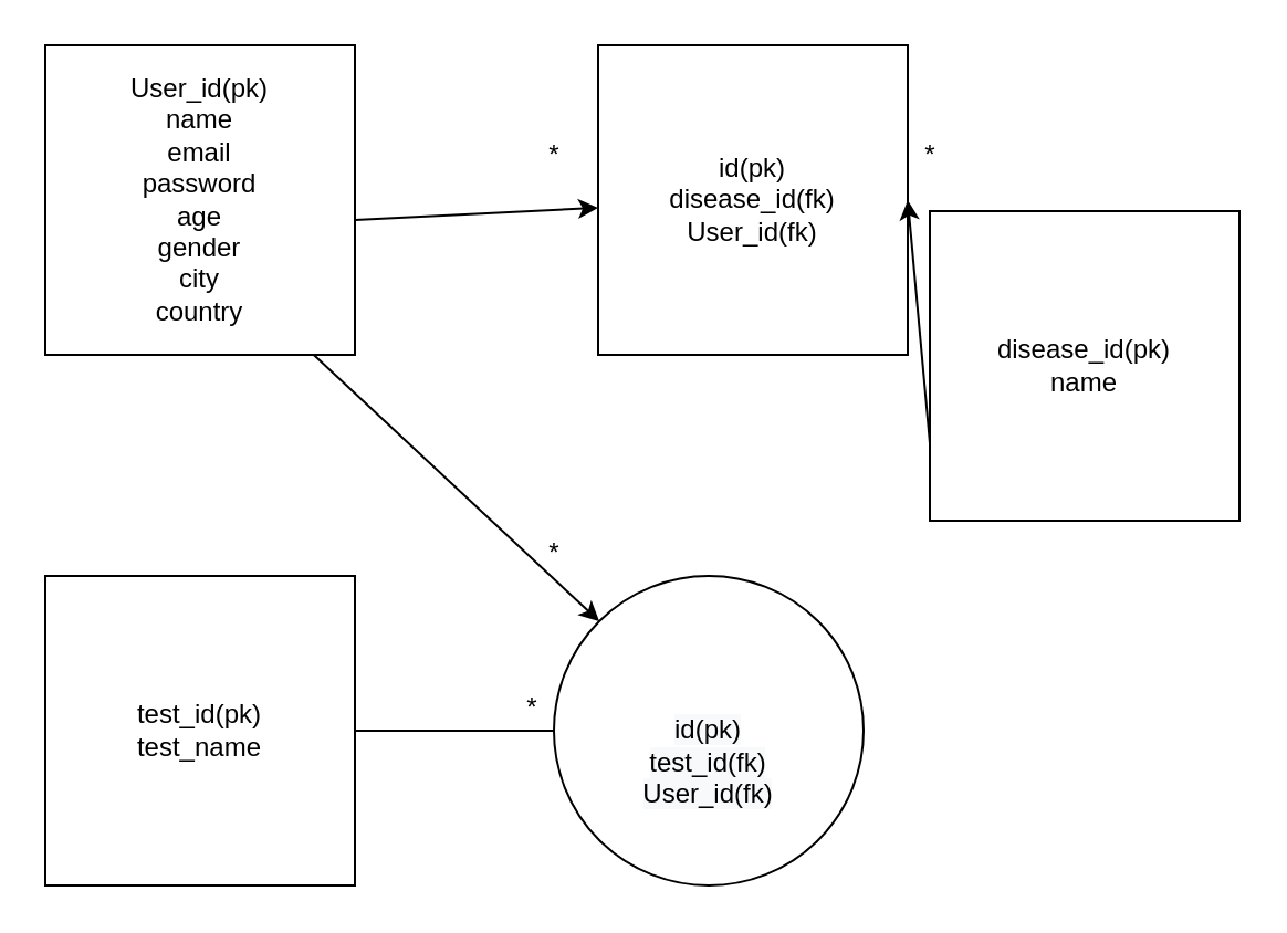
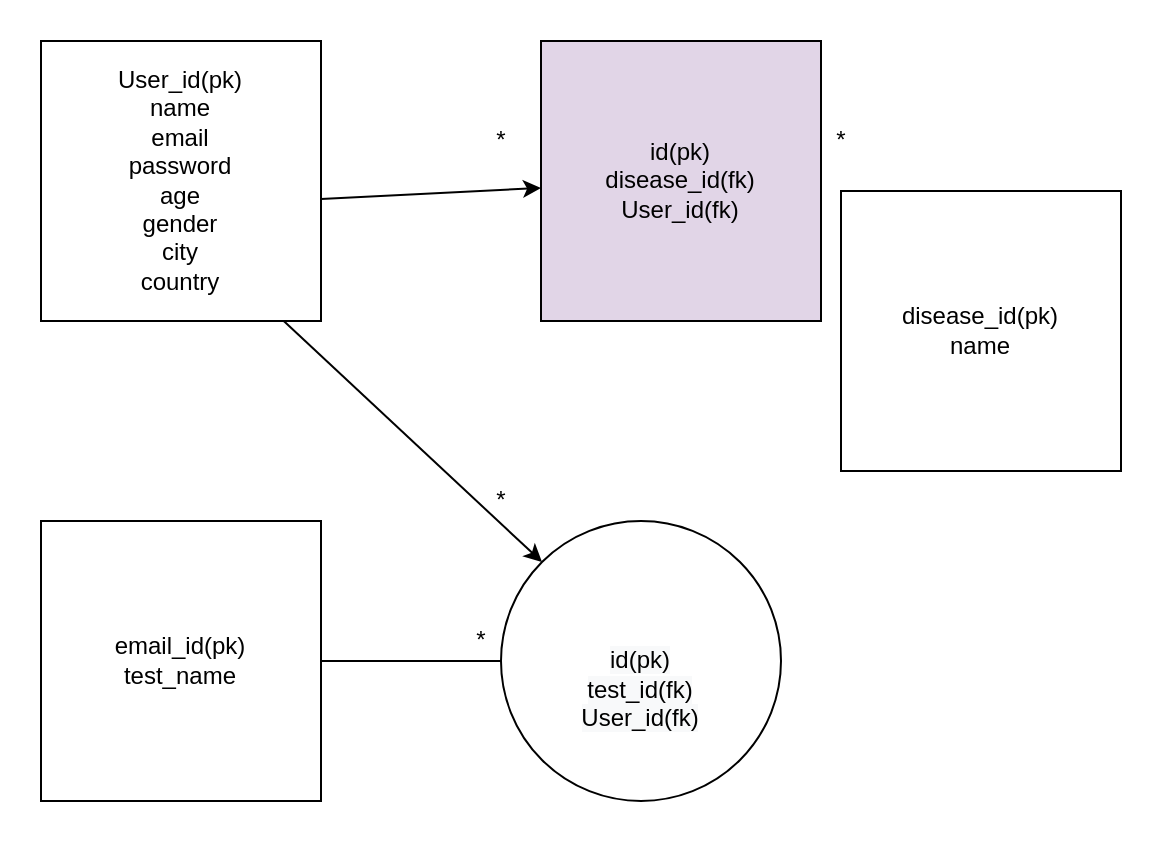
- <mxCell id="4" value="id(pk)&lt;br&gt;disease_id(fk)&lt;br&gt;User_id(fk)" style="whiteSpace=wrap;html=1;aspect=fixed;" vertex="1" parent="1"><mxGeometry x="270" y="20" width="140" height="140" as="geometry" /></mxCell>
+ <mxCell id="4" value="id(pk)&lt;br&gt;disease_id(fk)&lt;br&gt;User_id(fk)" style="whiteSpace=wrap;html=1;aspect=fixed;fillColor=#e1d5e7;" vertex="1" parent="1"><mxGeometry x="270" y="20" width="140" height="140" as="geometry" /></mxCell>
- <mxCell id="6" value="" style="endArrow=classic;html=1;exitX=0;exitY=0.75;exitDx=0;exitDy=0;entryX=1;entryY=0.5;entryDx=0;entryDy=0;" edge="1" parent="1" source="3" target="4"><mxGeometry width="50" height="50" relative="1" as="geometry"><mxPoint x="470" y="120" as="sourcePoint" /><mxPoint x="520" y="70" as="targetPoint" /></mxGeometry></mxCell>
- <mxCell id="9" value="test_id(pk)&lt;br&gt;test_name" style="whiteSpace=wrap;html=1;aspect=fixed;" vertex="1" parent="1"><mxGeometry x="20" y="260" width="140" height="140" as="geometry" /></mxCell>
+ <mxCell id="9" value="email_id(pk)&lt;br&gt;test_name" style="whiteSpace=wrap;html=1;aspect=fixed;" vertex="1" parent="1"><mxGeometry x="20" y="260" width="140" height="140" as="geometry" /></mxCell>
